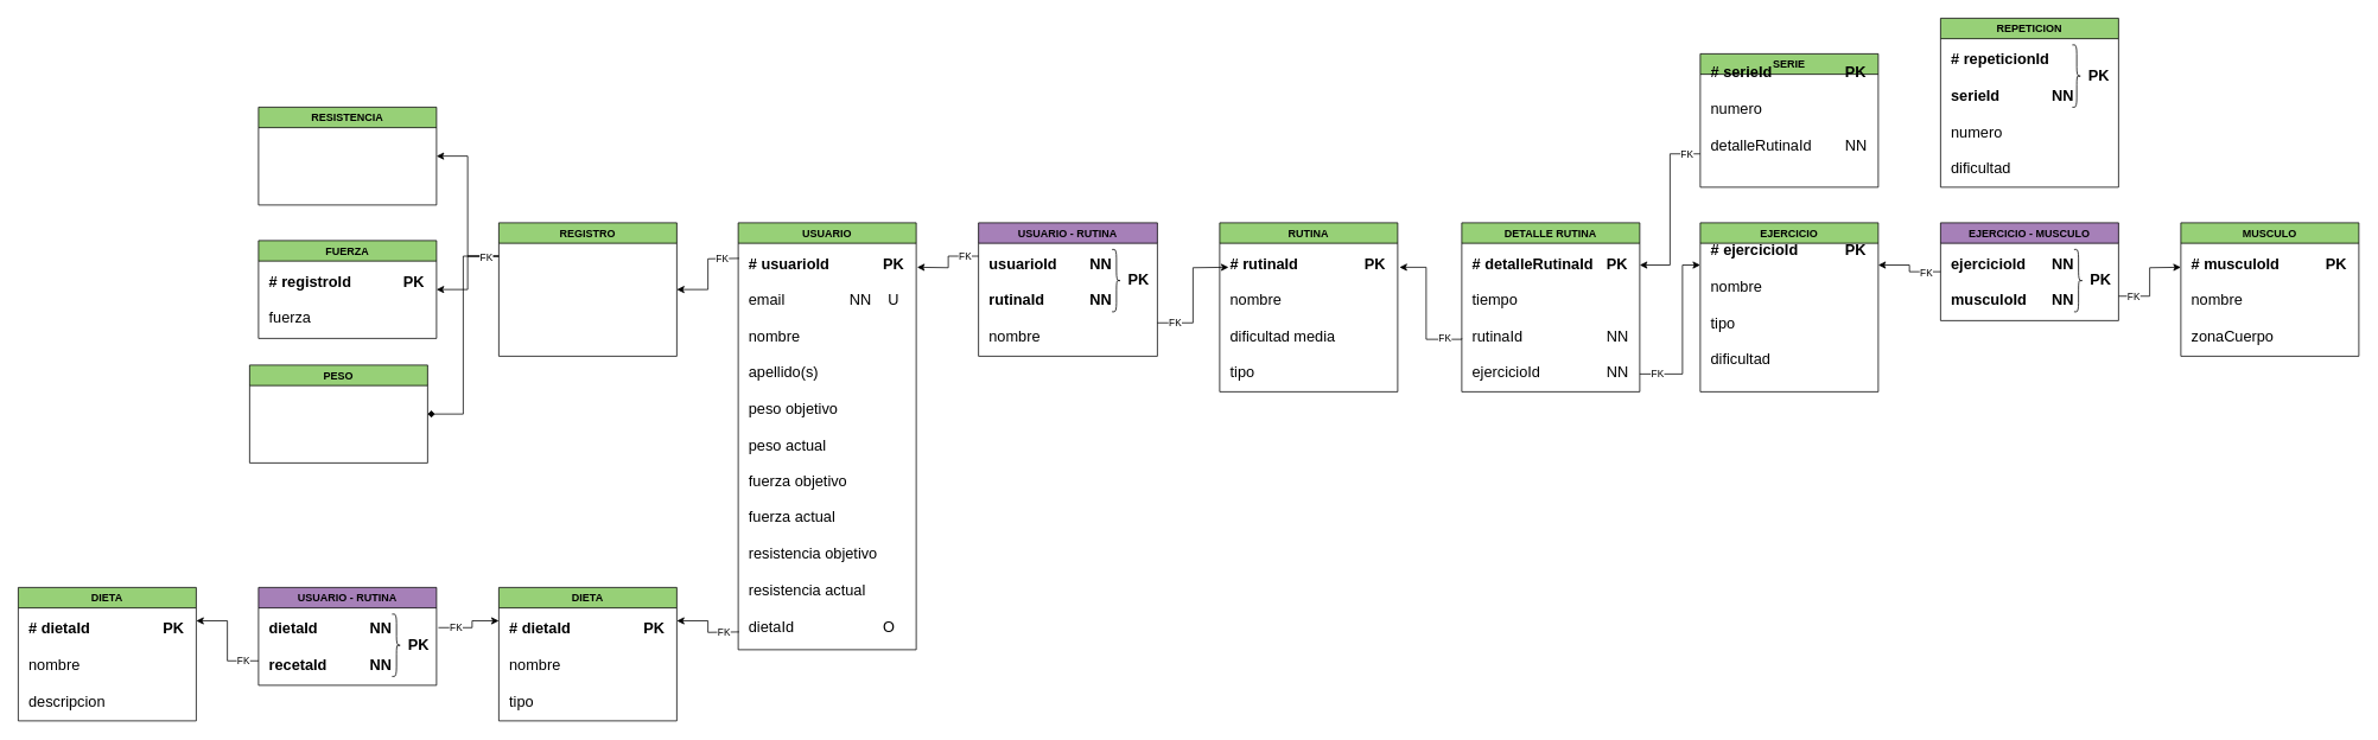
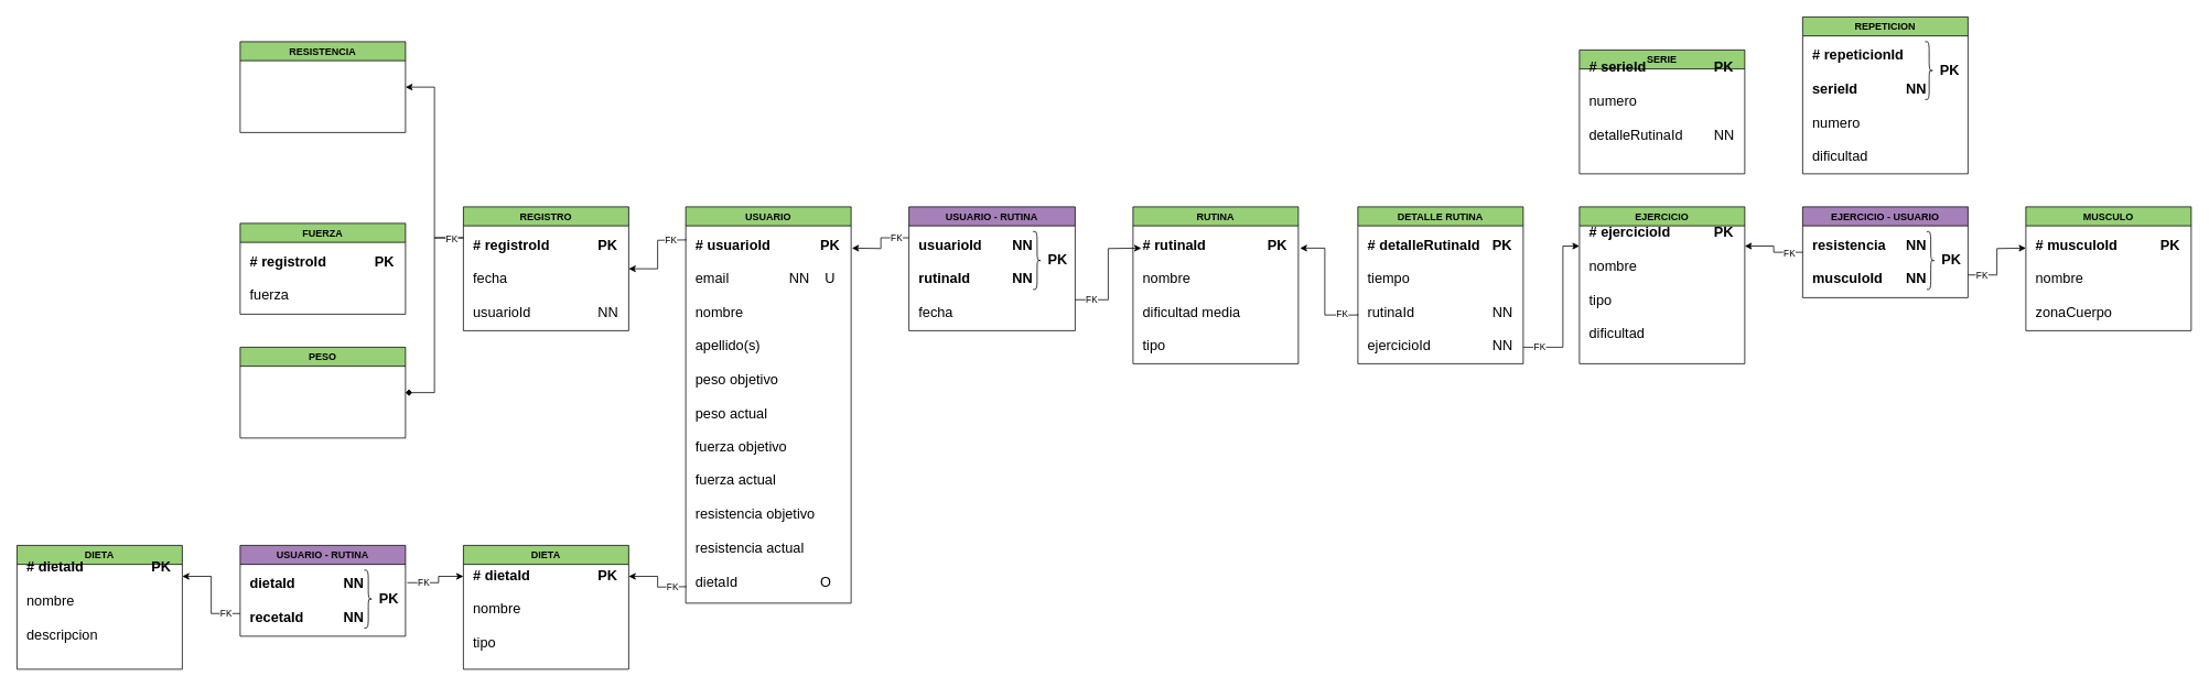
- <mxCell id="65" value="RESISTENCIA" style="swimlane;whiteSpace=wrap;html=1;fillColor=#97D077;" vertex="1" parent="1"><mxGeometry x="290" y="120" width="200" height="110" as="geometry" /></mxCell>
+ <mxCell id="65" value="RESISTENCIA" style="swimlane;whiteSpace=wrap;html=1;fillColor=#97D077;" vertex="1" parent="1"><mxGeometry x="290" y="50" width="200" height="110" as="geometry" /></mxCell>
- <mxCell id="36" style="edgeStyle=orthogonalEdgeStyle;rounded=0;orthogonalLoop=1;jettySize=auto;html=1;exitX=0;exitY=0.75;exitDx=0;exitDy=0;entryX=1;entryY=0.25;entryDx=0;entryDy=0;" edge="1" parent="1" source="38" target="22"><mxGeometry relative="1" as="geometry" /></mxCell>
- <mxCell id="37" value="FK" style="edgeLabel;html=1;align=center;verticalAlign=middle;resizable=0;points=[];" vertex="1" connectable="0" parent="36"><mxGeometry x="-0.837" relative="1" as="geometry"><mxPoint as="offset" /></mxGeometry></mxCell>
- <mxCell id="32" value="EJERCICIO - MUSCULO" style="swimlane;whiteSpace=wrap;html=1;fillColor=#A680B8;" vertex="1" parent="1"><mxGeometry x="2180" y="250" width="200" height="110" as="geometry" /></mxCell>
+ <mxCell id="32" value="EJERCICIO - USUARIO" style="swimlane;whiteSpace=wrap;html=1;fillColor=#A680B8;" vertex="1" parent="1"><mxGeometry x="2180" y="250" width="200" height="110" as="geometry" /></mxCell>
- <mxCell id="33" value="&lt;div style=&quot;&quot;&gt;&lt;b style=&quot;background-color: initial;&quot;&gt;ejercicioId &lt;span style=&quot;white-space: pre;&quot;&gt;&#09;&lt;/span&gt;NN&lt;/b&gt;&lt;/div&gt;&lt;br style=&quot;font-size: 17px;&quot;&gt;&lt;b&gt;musculoId&lt;span style=&quot;white-space: pre;&quot;&gt;&lt;span style=&quot;white-space: pre;&quot;&gt;&#09;&lt;/span&gt;&lt;/span&gt;NN&lt;/b&gt;" style="text;html=1;strokeColor=none;fillColor=none;align=left;verticalAlign=top;whiteSpace=wrap;rounded=0;fontSize=17;" vertex="1" parent="32"><mxGeometry x="10" y="30" width="180" height="70" as="geometry" /></mxCell>
+ <mxCell id="33" value="&lt;div style=&quot;&quot;&gt;&lt;b style=&quot;background-color: initial;&quot;&gt;resistencia &lt;span style=&quot;white-space: pre;&quot;&gt;&#09;&lt;/span&gt;NN&lt;/b&gt;&lt;/div&gt;&lt;br style=&quot;font-size: 17px;&quot;&gt;&lt;b&gt;musculoId&lt;span style=&quot;white-space: pre;&quot;&gt;&lt;span style=&quot;white-space: pre;&quot;&gt;&#09;&lt;/span&gt;&lt;/span&gt;NN&lt;/b&gt;" style="text;html=1;strokeColor=none;fillColor=none;align=left;verticalAlign=top;whiteSpace=wrap;rounded=0;fontSize=17;" vertex="1" parent="32"><mxGeometry x="10" y="30" width="180" height="70" as="geometry" /></mxCell>
- <mxCell id="13" value="&lt;div style=&quot;text-align: right;&quot;&gt;&lt;b style=&quot;background-color: initial;&quot;&gt;usuarioId&lt;span style=&quot;white-space: pre;&quot;&gt;&#09;&lt;/span&gt;NN&lt;/b&gt;&lt;/div&gt;&lt;br style=&quot;font-size: 17px;&quot;&gt;&lt;b&gt;rutinaId&lt;/b&gt;&lt;span style=&quot;font-weight: bold; white-space: pre;&quot;&gt;&#09;&lt;span style=&quot;white-space: pre;&quot;&gt;&#09;&lt;/span&gt;&lt;/span&gt;&lt;b&gt;NN&lt;/b&gt;&lt;br&gt;&lt;br&gt;nombre" style="text;html=1;strokeColor=none;fillColor=none;align=left;verticalAlign=top;whiteSpace=wrap;rounded=0;fontSize=17;" vertex="1" parent="12"><mxGeometry x="10" y="30" width="180" height="110" as="geometry" /></mxCell>
+ <mxCell id="13" value="&lt;div style=&quot;text-align: right;&quot;&gt;&lt;b style=&quot;background-color: initial;&quot;&gt;usuarioId&lt;span style=&quot;white-space: pre;&quot;&gt;&#09;&lt;/span&gt;NN&lt;/b&gt;&lt;/div&gt;&lt;br style=&quot;font-size: 17px;&quot;&gt;&lt;b&gt;rutinaId&lt;/b&gt;&lt;span style=&quot;font-weight: bold; white-space: pre;&quot;&gt;&#09;&lt;span style=&quot;white-space: pre;&quot;&gt;&#09;&lt;/span&gt;&lt;/span&gt;&lt;b&gt;NN&lt;/b&gt;&lt;br&gt;&lt;br&gt;fecha" style="text;html=1;strokeColor=none;fillColor=none;align=left;verticalAlign=top;whiteSpace=wrap;rounded=0;fontSize=17;" vertex="1" parent="12"><mxGeometry x="10" y="30" width="180" height="110" as="geometry" /></mxCell>
- <mxCell id="57" style="edgeStyle=orthogonalEdgeStyle;rounded=0;orthogonalLoop=1;jettySize=auto;html=1;exitX=0;exitY=0.25;exitDx=0;exitDy=0;entryX=1;entryY=0.5;entryDx=0;entryDy=0;" edge="1" parent="1" source="60" target="63"><mxGeometry relative="1" as="geometry" /></mxCell>
+ <mxCell id="61" value="&lt;b style=&quot;font-size: 17px;&quot;&gt;# registroId&lt;span style=&quot;white-space: pre;&quot;&gt;&lt;span style=&quot;white-space: pre;&quot;&gt;&lt;span style=&quot;white-space: pre;&quot;&gt;&#09;&lt;span style=&quot;white-space: pre;&quot;&gt;&#09;&lt;/span&gt;&lt;/span&gt;&lt;/span&gt;&lt;/span&gt;PK&lt;/b&gt;&lt;br&gt;&lt;br&gt;fecha&lt;br&gt;&lt;br&gt;usuarioId&lt;span style=&quot;white-space: pre;&quot;&gt;&#09;&lt;/span&gt;&lt;span style=&quot;white-space: pre;&quot;&gt;&#09;&lt;/span&gt;&lt;span style=&quot;white-space: pre;&quot;&gt;&#09;&lt;/span&gt;NN" style="text;html=1;strokeColor=none;fillColor=none;align=left;verticalAlign=top;whiteSpace=wrap;rounded=0;fontSize=17;" vertex="1" parent="60"><mxGeometry x="10" y="30" width="180" height="110" as="geometry" /></mxCell>
- <mxCell id="62" value="PESO" style="swimlane;whiteSpace=wrap;html=1;fillColor=#97D077;" vertex="1" parent="1"><mxGeometry x="280" y="410" width="200" height="110" as="geometry" /></mxCell>
+ <mxCell id="62" value="PESO" style="swimlane;whiteSpace=wrap;html=1;fillColor=#97D077;" vertex="1" parent="1"><mxGeometry x="290" y="420" width="200" height="110" as="geometry" /></mxCell>
- <mxCell id="55" value="&lt;b style=&quot;font-size: 17px;&quot;&gt;# dietaId&lt;span style=&quot;white-space: pre;&quot;&gt;&#09;&lt;span style=&quot;white-space: pre;&quot;&gt;&#09;&lt;span style=&quot;white-space: pre;&quot;&gt;&#09;&lt;/span&gt;&lt;/span&gt;&lt;/span&gt;PK&lt;/b&gt;&lt;br style=&quot;font-size: 17px;&quot;&gt;&lt;br&gt;nombre&lt;br&gt;&lt;br&gt;descripcion" style="text;html=1;strokeColor=none;fillColor=none;align=left;verticalAlign=top;whiteSpace=wrap;rounded=0;fontSize=17;" vertex="1" parent="54"><mxGeometry x="10" y="30" width="180" height="110" as="geometry" /></mxCell>
+ <mxCell id="55" value="&lt;b style=&quot;font-size: 17px;&quot;&gt;# dietaId&lt;span style=&quot;white-space: pre;&quot;&gt;&#09;&lt;span style=&quot;white-space: pre;&quot;&gt;&#09;&lt;span style=&quot;white-space: pre;&quot;&gt;&#09;&lt;/span&gt;&lt;/span&gt;&lt;/span&gt;PK&lt;/b&gt;&lt;br style=&quot;font-size: 17px;&quot;&gt;&lt;br&gt;nombre&lt;br&gt;&lt;br&gt;descripcion" style="text;html=1;strokeColor=none;fillColor=none;align=left;verticalAlign=top;whiteSpace=wrap;rounded=0;fontSize=17;" vertex="1" parent="54"><mxGeometry x="10" y="10" width="180" height="110" as="geometry" /></mxCell>
- <mxCell id="45" value="&lt;b style=&quot;font-size: 17px;&quot;&gt;# dietaId&lt;span style=&quot;white-space: pre;&quot;&gt;&#09;&lt;span style=&quot;white-space: pre;&quot;&gt;&#09;&lt;span style=&quot;white-space: pre;&quot;&gt;&#09;&lt;/span&gt;&lt;/span&gt;&lt;/span&gt;PK&lt;/b&gt;&lt;br style=&quot;font-size: 17px;&quot;&gt;&lt;br&gt;nombre&lt;br&gt;&lt;br&gt;tipo" style="text;html=1;strokeColor=none;fillColor=none;align=left;verticalAlign=top;whiteSpace=wrap;rounded=0;fontSize=17;" vertex="1" parent="44"><mxGeometry x="10" y="30" width="180" height="110" as="geometry" /></mxCell>
+ <mxCell id="45" value="&lt;b style=&quot;font-size: 17px;&quot;&gt;# dietaId&lt;span style=&quot;white-space: pre;&quot;&gt;&#09;&lt;span style=&quot;white-space: pre;&quot;&gt;&#09;&lt;span style=&quot;white-space: pre;&quot;&gt;&#09;&lt;/span&gt;&lt;/span&gt;&lt;/span&gt;PK&lt;/b&gt;&lt;br style=&quot;font-size: 17px;&quot;&gt;&lt;br&gt;nombre&lt;br&gt;&lt;br&gt;tipo" style="text;html=1;strokeColor=none;fillColor=none;align=left;verticalAlign=top;whiteSpace=wrap;rounded=0;fontSize=17;" vertex="1" parent="44"><mxGeometry x="10" y="20" width="180" height="110" as="geometry" /></mxCell>
